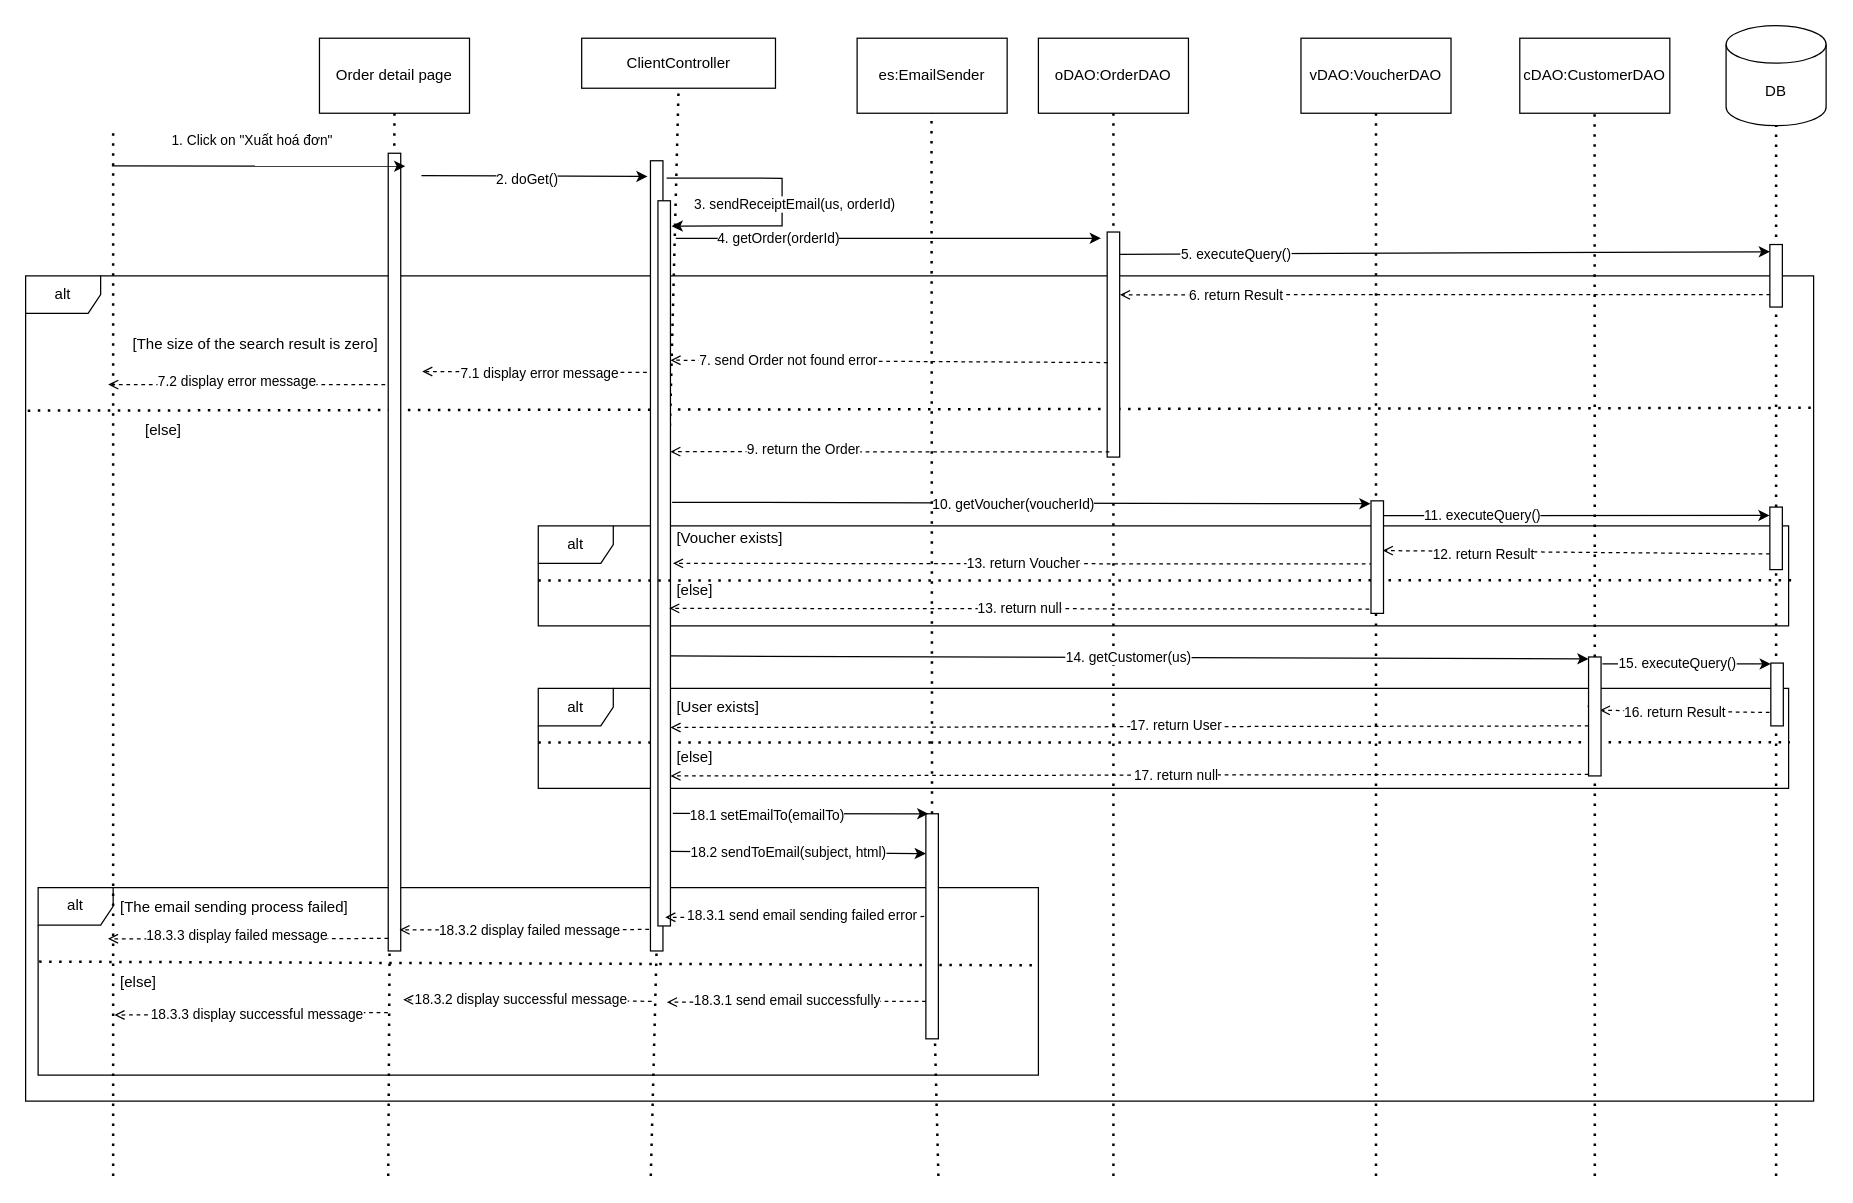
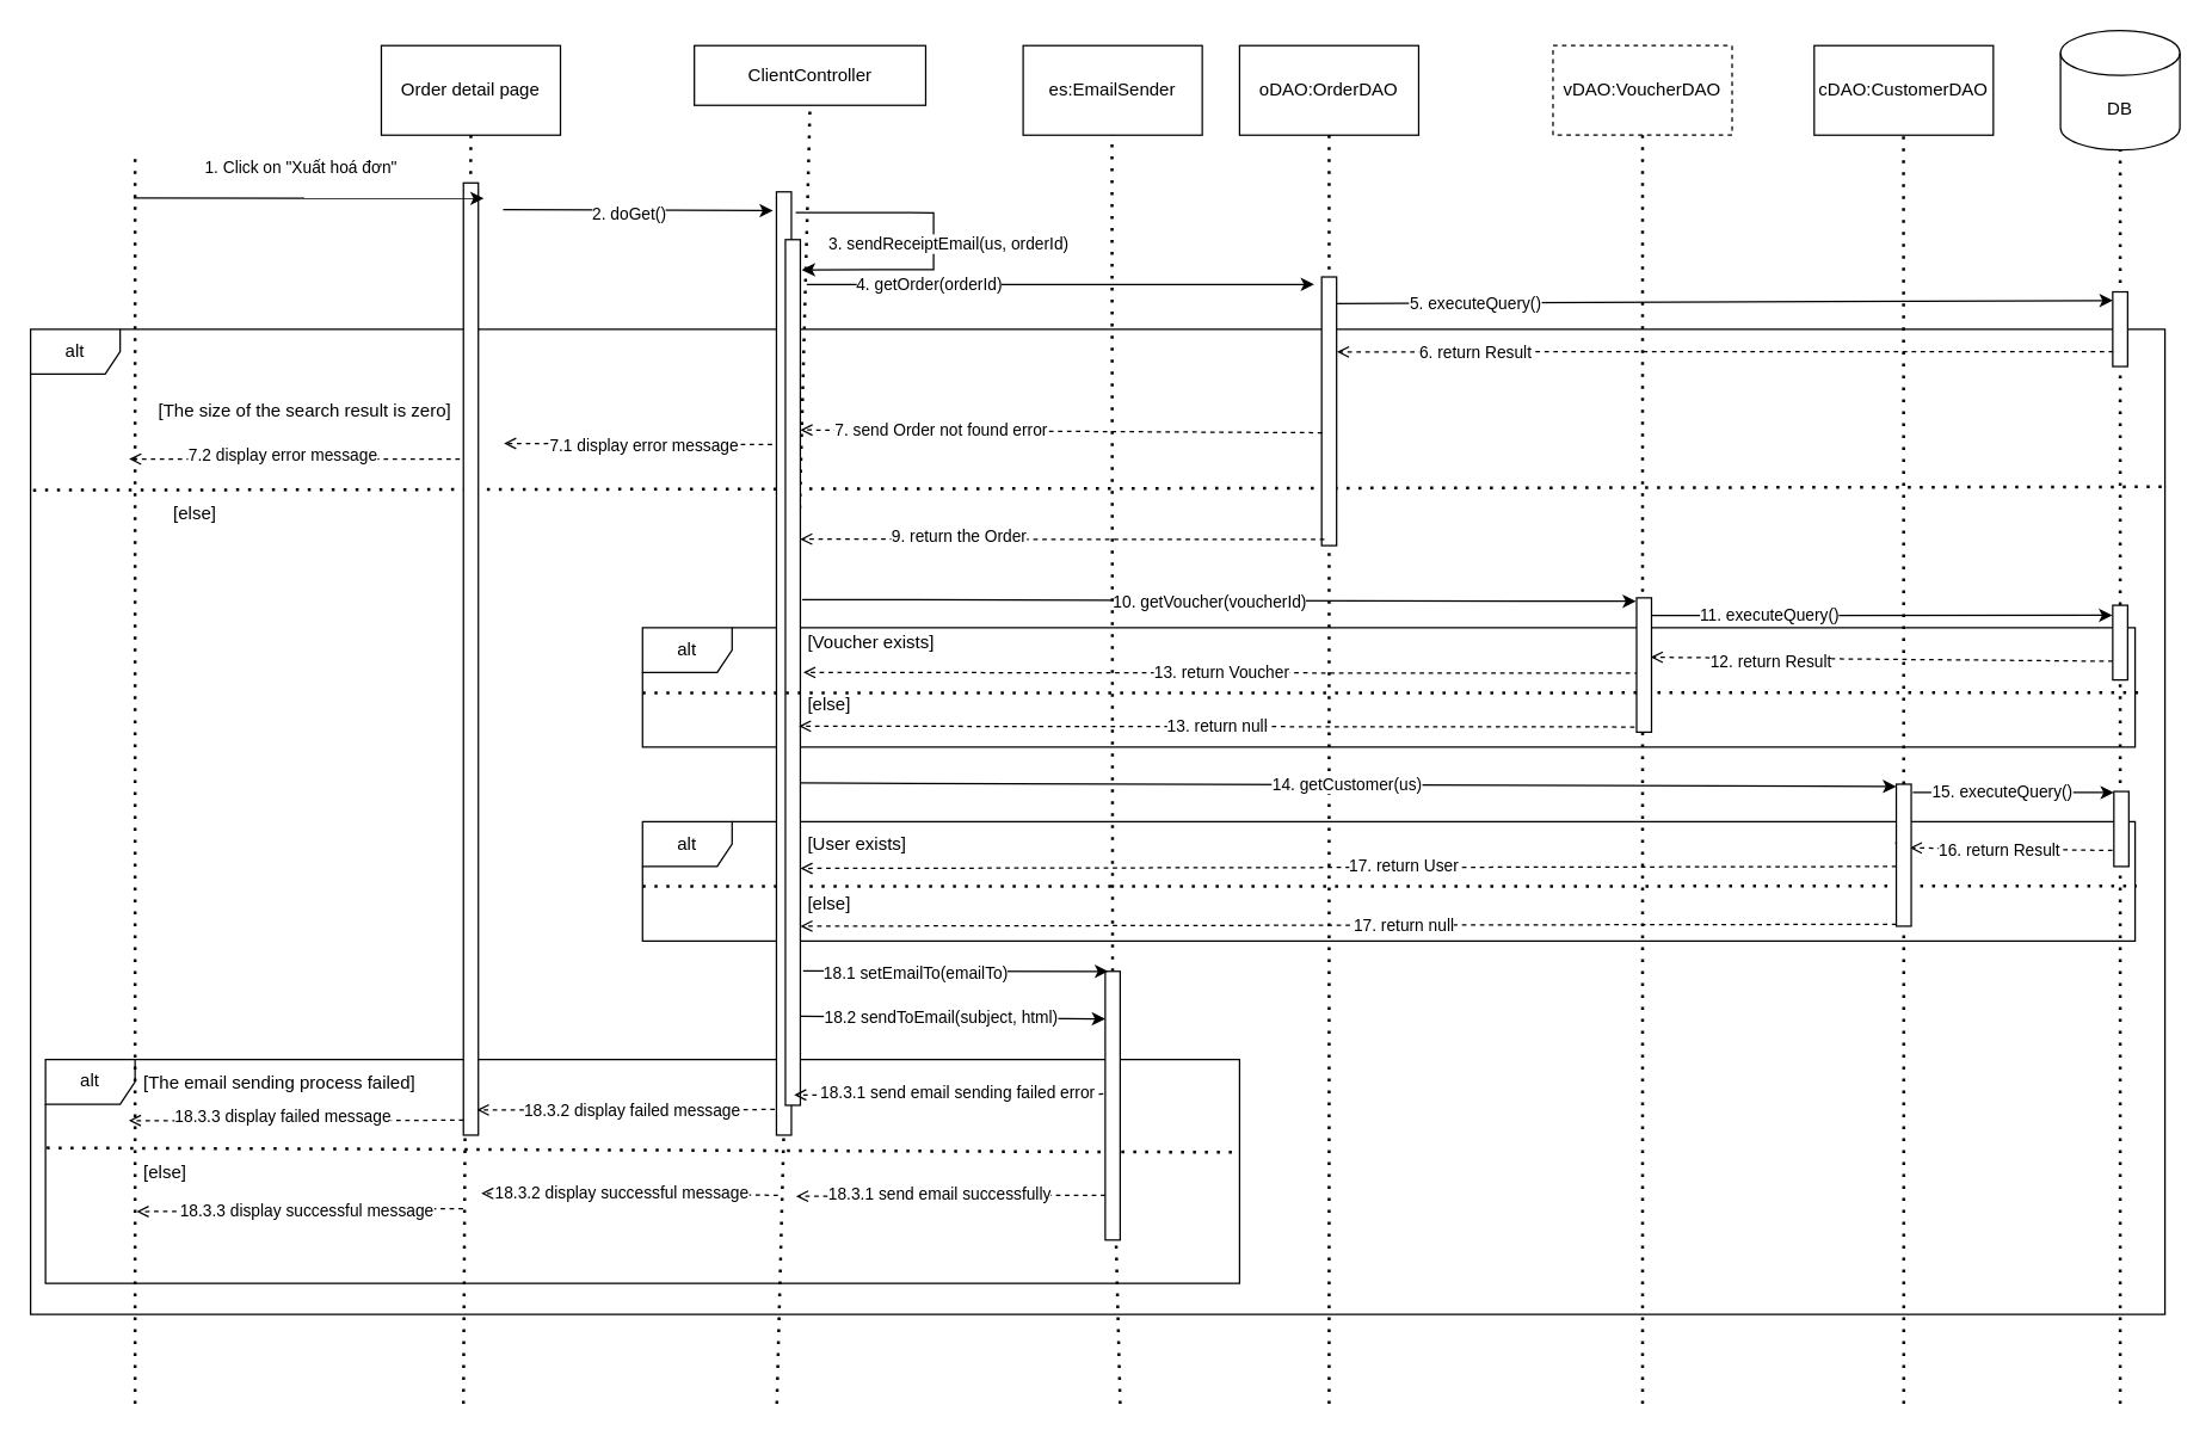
- <mxCell id="20" value="vDAO:VoucherDAO" style="rounded=0;whiteSpace=wrap;html=1;" parent="1" vertex="1"><mxGeometry x="1040" y="30" width="120" height="60" as="geometry" /></mxCell>
+ <mxCell id="20" value="vDAO:VoucherDAO" style="rounded=0;whiteSpace=wrap;html=1;dashed=1;" parent="1" vertex="1"><mxGeometry x="1040" y="30" width="120" height="60" as="geometry" /></mxCell>
